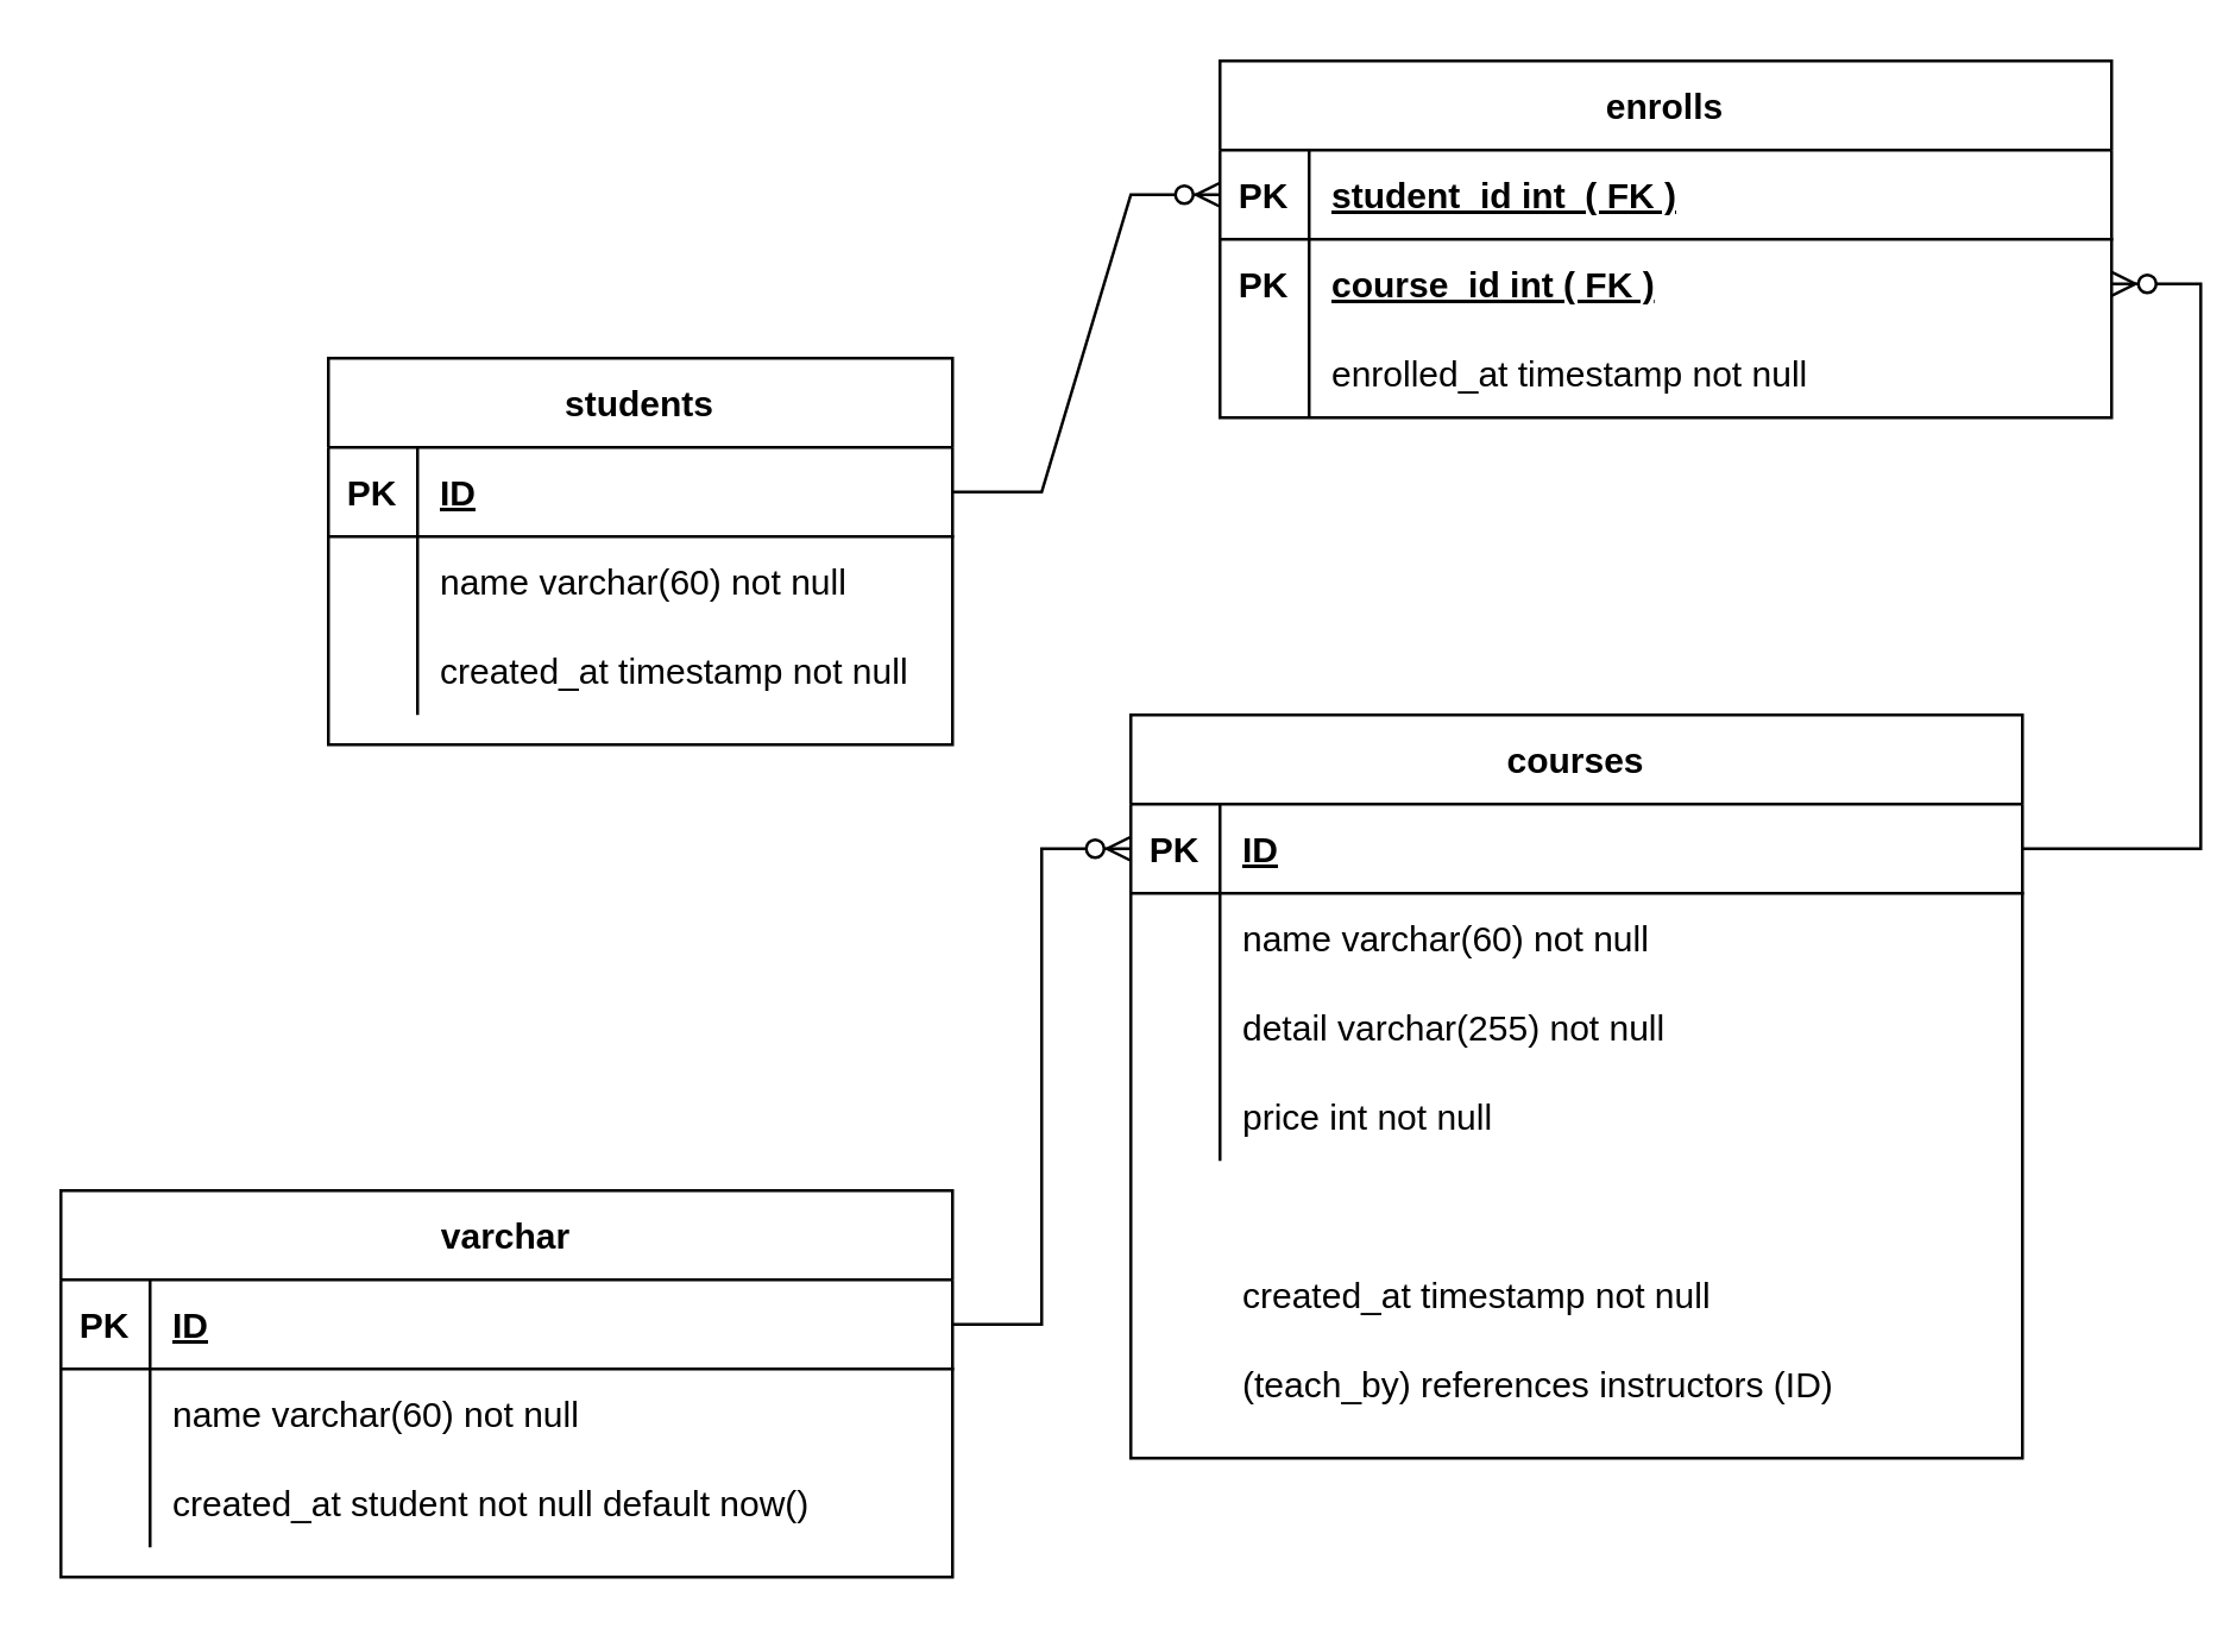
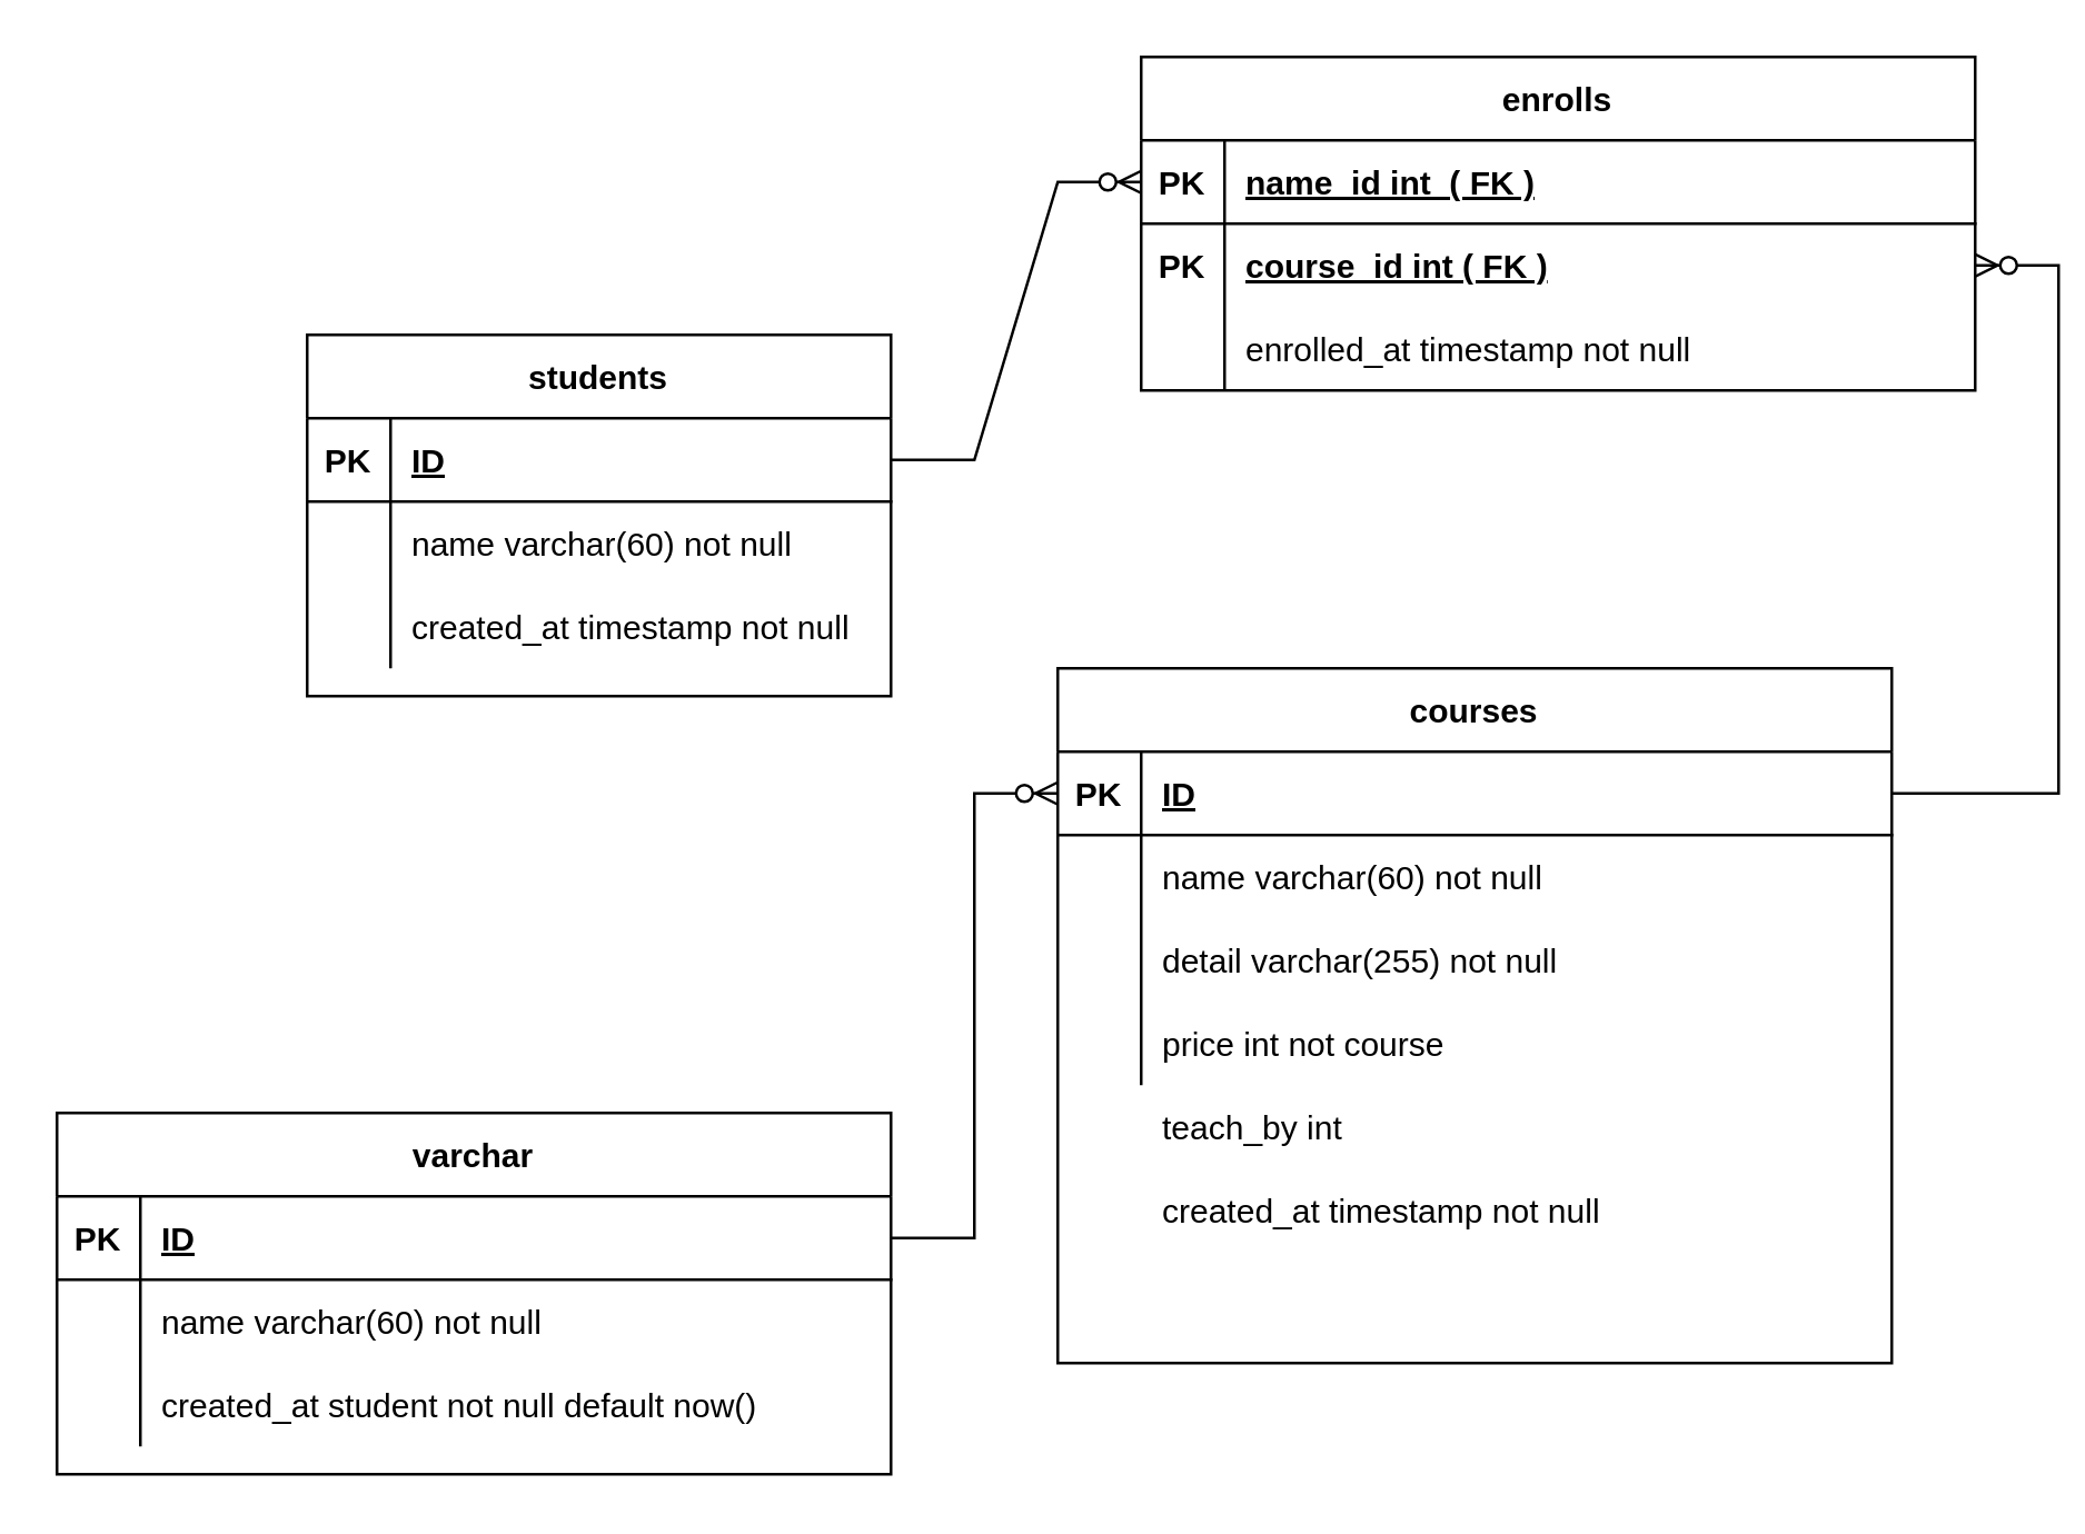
- <mxCell id="42" value="student_id int  ( FK )" style="shape=partialRectangle;connectable=0;fillColor=none;top=0;left=0;bottom=0;right=0;align=left;spacingLeft=6;fontStyle=5;overflow=hidden;" vertex="1" parent="40"><mxGeometry x="30" width="270" height="30" as="geometry"><mxRectangle width="270" height="30" as="alternateBounds" /></mxGeometry></mxCell>
+ <mxCell id="42" value="name_id int  ( FK )" style="shape=partialRectangle;connectable=0;fillColor=none;top=0;left=0;bottom=0;right=0;align=left;spacingLeft=6;fontStyle=5;overflow=hidden;" vertex="1" parent="40"><mxGeometry x="30" width="270" height="30" as="geometry"><mxRectangle width="270" height="30" as="alternateBounds" /></mxGeometry></mxCell>
- <mxCell id="24" value="price int not null" style="shape=partialRectangle;connectable=0;fillColor=none;top=0;left=0;bottom=0;right=0;align=left;spacingLeft=6;overflow=hidden;" vertex="1" parent="22"><mxGeometry x="30" width="270" height="30" as="geometry"><mxRectangle width="270" height="30" as="alternateBounds" /></mxGeometry></mxCell>
+ <mxCell id="24" value="price int not course" style="shape=partialRectangle;connectable=0;fillColor=none;top=0;left=0;bottom=0;right=0;align=left;spacingLeft=6;overflow=hidden;" vertex="1" parent="22"><mxGeometry x="30" width="270" height="30" as="geometry"><mxRectangle width="270" height="30" as="alternateBounds" /></mxGeometry></mxCell>
+ <mxCell id="25" value="teach_by int" style="shape=partialRectangle;connectable=0;fillColor=none;top=0;left=0;bottom=0;right=0;align=left;spacingLeft=6;overflow=hidden;" vertex="1" parent="1"><mxGeometry x="410" y="390" width="190" height="30" as="geometry"><mxRectangle width="190" height="30" as="alternateBounds" /></mxGeometry></mxCell>
- <mxCell id="27" value="(teach_by) references instructors (ID)" style="shape=partialRectangle;connectable=0;fillColor=none;top=0;left=0;bottom=0;right=0;align=left;spacingLeft=6;overflow=hidden;fontStyle=0" vertex="1" parent="1"><mxGeometry x="410" y="450" width="250" height="30" as="geometry"><mxRectangle width="190" height="30" as="alternateBounds" /></mxGeometry></mxCell>
